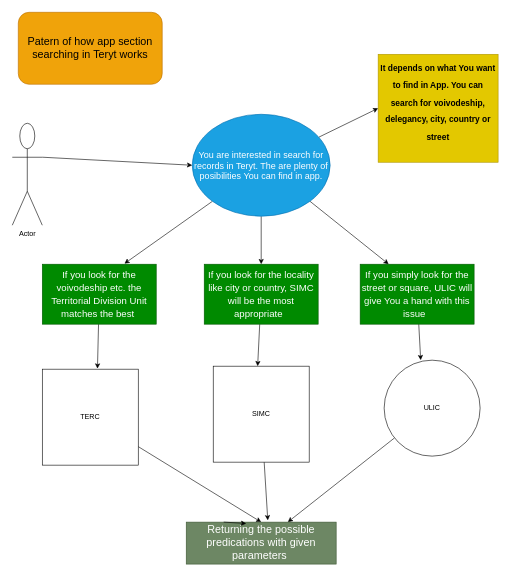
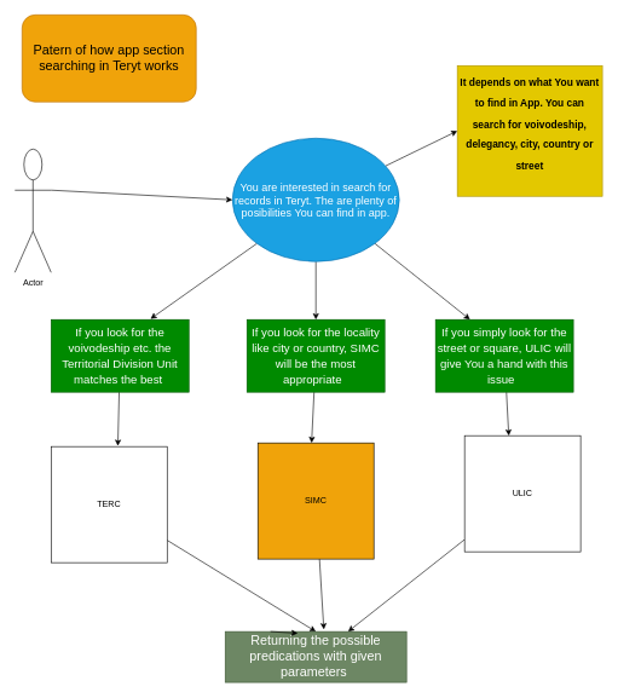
- <mxCell id="8" value="ULIC" style="ellipse;whiteSpace=wrap;html=1;aspect=fixed;" vertex="1" parent="1"><mxGeometry x="640" y="600" width="160" height="160" as="geometry" /></mxCell>
+ <mxCell id="8" value="ULIC" style="whiteSpace=wrap;html=1;aspect=fixed;" vertex="1" parent="1"><mxGeometry x="640" y="600" width="160" height="160" as="geometry" /></mxCell>
- <mxCell id="6" value="SIMC" style="whiteSpace=wrap;html=1;aspect=fixed;" vertex="1" parent="1"><mxGeometry x="355" y="610" width="160" height="160" as="geometry" /></mxCell>
+ <mxCell id="6" value="SIMC" style="whiteSpace=wrap;html=1;aspect=fixed;fillColor=#f0a30a;" vertex="1" parent="1"><mxGeometry x="355" y="610" width="160" height="160" as="geometry" /></mxCell>
